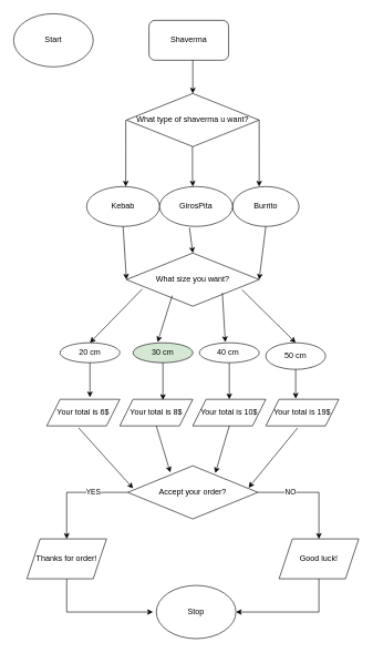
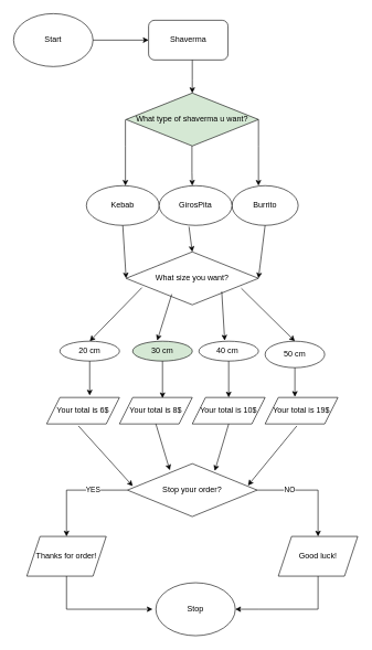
+ <mxCell id="10" value="" style="endArrow=classic;html=1;rounded=0;exitX=1;exitY=0.5;exitDx=0;exitDy=0;entryX=0;entryY=0.5;entryDx=0;entryDy=0;" edge="1" parent="1" source="9" target="2"><mxGeometry width="50" height="50" relative="1" as="geometry"><mxPoint x="110" y="30" as="sourcePoint" /><mxPoint x="110" y="80" as="targetPoint" /><Array as="points" /></mxGeometry></mxCell>
- <mxCell id="11" value="What type of shaverma u want?" style="rhombus;whiteSpace=wrap;html=1;" vertex="1" parent="1"><mxGeometry x="190" y="140" width="200" height="80" as="geometry" /></mxCell>
+ <mxCell id="11" value="What type of shaverma u want?" style="rhombus;whiteSpace=wrap;html=1;fillColor=#d5e8d4;" vertex="1" parent="1"><mxGeometry x="190" y="140" width="200" height="80" as="geometry" /></mxCell>
- <mxCell id="33" value="Accept your order?" style="rhombus;whiteSpace=wrap;html=1;" vertex="1" parent="1"><mxGeometry x="192" y="700" width="196" height="80" as="geometry" /></mxCell>
+ <mxCell id="33" value="Stop your order?" style="rhombus;whiteSpace=wrap;html=1;" vertex="1" parent="1"><mxGeometry x="192" y="700" width="196" height="80" as="geometry" /></mxCell>
